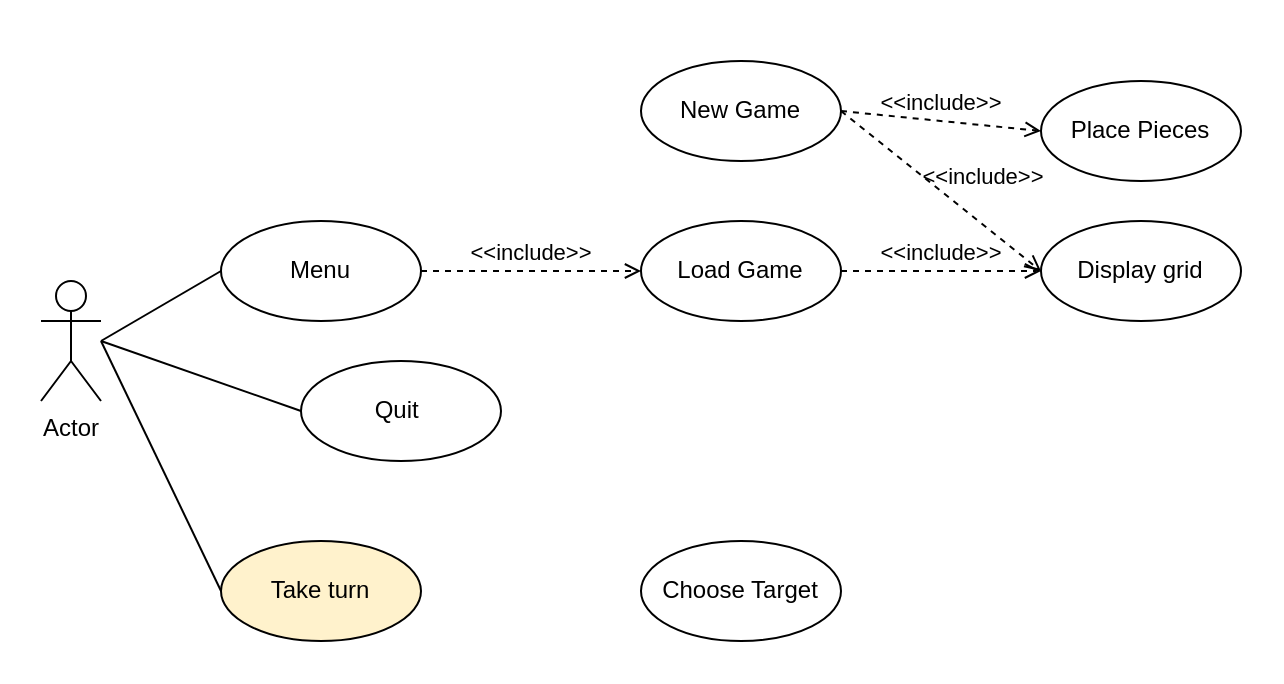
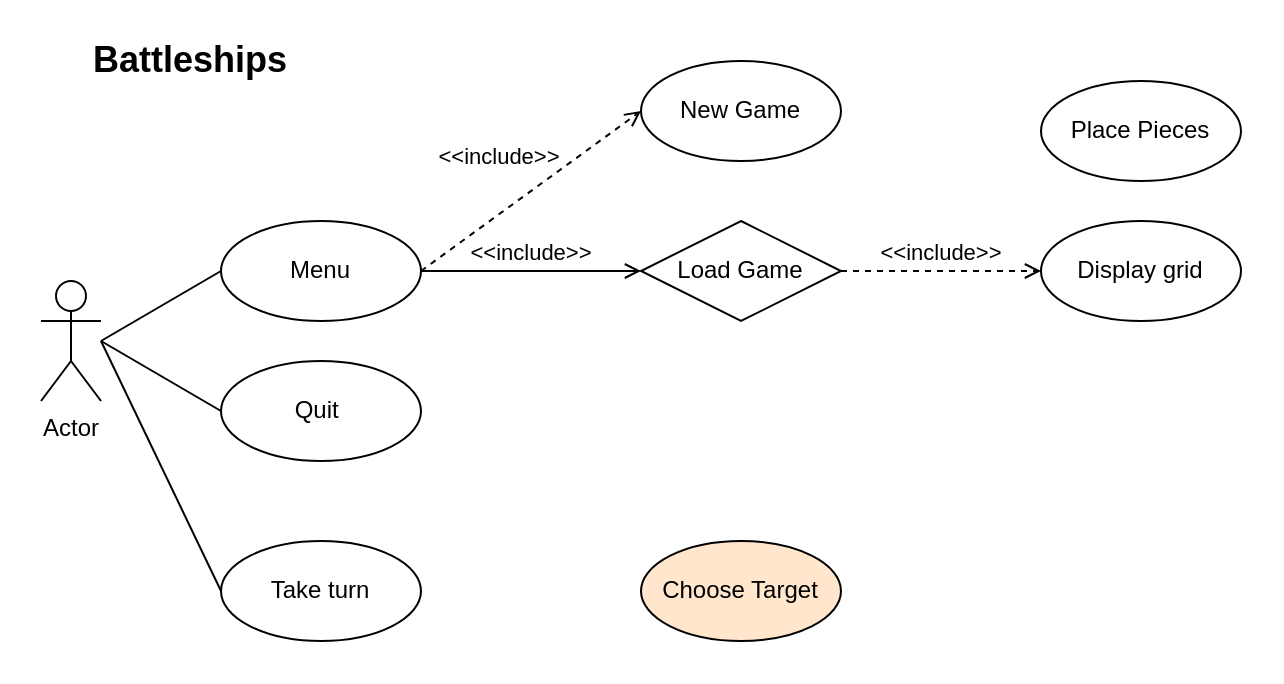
+ <mxCell id="19" value="&lt;font size=&quot;1&quot;&gt;&lt;b style=&quot;font-size: 18px&quot;&gt;Battleships&lt;/b&gt;&lt;/font&gt;" style="text;html=1;strokeColor=none;fillColor=none;align=center;verticalAlign=middle;whiteSpace=wrap;rounded=0;" vertex="1" parent="1"><mxGeometry x="50" y="20" width="90" height="20" as="geometry" /></mxCell>
- <mxCell id="15" value="&amp;lt;&amp;lt;include&amp;gt;&amp;gt;" style="edgeStyle=none;html=1;endArrow=open;verticalAlign=bottom;dashed=1;labelBackgroundColor=none;exitX=1;exitY=0.5;exitDx=0;exitDy=0;entryX=0;entryY=0.5;entryDx=0;entryDy=0;" edge="1" parent="1" source="8" target="12"><mxGeometry width="160" relative="1" as="geometry"><mxPoint x="10" y="310" as="sourcePoint" /><mxPoint x="170" y="310" as="targetPoint" /></mxGeometry></mxCell>
+ <mxCell id="7" value="&amp;lt;&amp;lt;include&amp;gt;&amp;gt;" style="edgeStyle=none;html=1;endArrow=open;verticalAlign=bottom;dashed=1;labelBackgroundColor=none;exitX=1;exitY=0.5;exitDx=0;exitDy=0;entryX=0;entryY=0.5;entryDx=0;entryDy=0;" edge="1" parent="1" source="3" target="8"><mxGeometry x="-0.112" y="16" width="160" relative="1" as="geometry"><mxPoint x="210" y="134.5" as="sourcePoint" /><mxPoint x="370" y="135" as="targetPoint" /><mxPoint as="offset" /></mxGeometry></mxCell>
- <mxCell id="13" value="&amp;lt;&amp;lt;include&amp;gt;&amp;gt;" style="edgeStyle=none;html=1;endArrow=open;verticalAlign=bottom;dashed=1;labelBackgroundColor=none;exitX=1;exitY=0.5;exitDx=0;exitDy=0;entryX=0;entryY=0.5;entryDx=0;entryDy=0;" edge="1" parent="1" source="8" target="11"><mxGeometry x="0.269" y="11" width="160" relative="1" as="geometry"><mxPoint x="280" y="360" as="sourcePoint" /><mxPoint x="440" y="360" as="targetPoint" /><mxPoint x="1" as="offset" /></mxGeometry></mxCell>
- <mxCell id="10" value="&amp;lt;&amp;lt;include&amp;gt;&amp;gt;" style="edgeStyle=none;html=1;endArrow=open;verticalAlign=bottom;dashed=1;labelBackgroundColor=none;exitX=1;exitY=0.5;exitDx=0;exitDy=0;entryX=0;entryY=0.5;entryDx=0;entryDy=0;" edge="1" parent="1" source="3" target="9"><mxGeometry width="160" relative="1" as="geometry"><mxPoint x="220" y="150" as="sourcePoint" /><mxPoint x="380" y="150" as="targetPoint" /></mxGeometry></mxCell>
+ <mxCell id="10" value="&amp;lt;&amp;lt;include&amp;gt;&amp;gt;" style="edgeStyle=none;html=1;endArrow=open;verticalAlign=bottom;dashed=0;labelBackgroundColor=none;exitX=1;exitY=0.5;exitDx=0;exitDy=0;entryX=0;entryY=0.5;entryDx=0;entryDy=0;" edge="1" parent="1" source="3" target="9"><mxGeometry width="160" relative="1" as="geometry"><mxPoint x="220" y="150" as="sourcePoint" /><mxPoint x="380" y="150" as="targetPoint" /></mxGeometry></mxCell>
- <mxCell id="9" value="Load Game" style="ellipse;whiteSpace=wrap;html=1;" vertex="1" parent="1"><mxGeometry x="320" y="110" width="100" height="50" as="geometry" /></mxCell>
+ <mxCell id="9" value="Load Game" style="rhombus;whiteSpace=wrap;html=1;" vertex="1" parent="1"><mxGeometry x="320" y="110" width="100" height="50" as="geometry" /></mxCell>
- <mxCell id="4" value="Quit&amp;nbsp;" style="ellipse;whiteSpace=wrap;html=1;" vertex="1" parent="1"><mxGeometry x="150" y="180" width="100" height="50" as="geometry" /></mxCell>
+ <mxCell id="4" value="Quit&amp;nbsp;" style="ellipse;whiteSpace=wrap;html=1;" vertex="1" parent="1"><mxGeometry x="110" y="180" width="100" height="50" as="geometry" /></mxCell>
- <mxCell id="16" value="Take turn" style="ellipse;whiteSpace=wrap;html=1;fillColor=#fff2cc;" vertex="1" parent="1"><mxGeometry x="110" y="270" width="100" height="50" as="geometry" /></mxCell>
+ <mxCell id="16" value="Take turn" style="ellipse;whiteSpace=wrap;html=1;" vertex="1" parent="1"><mxGeometry x="110" y="270" width="100" height="50" as="geometry" /></mxCell>
- <mxCell id="18" value="Choose Target" style="ellipse;whiteSpace=wrap;html=1;" vertex="1" parent="1"><mxGeometry x="320" y="270" width="100" height="50" as="geometry" /></mxCell>
+ <mxCell id="18" value="Choose Target" style="ellipse;whiteSpace=wrap;html=1;fillColor=#ffe6cc;" vertex="1" parent="1"><mxGeometry x="320" y="270" width="100" height="50" as="geometry" /></mxCell>
